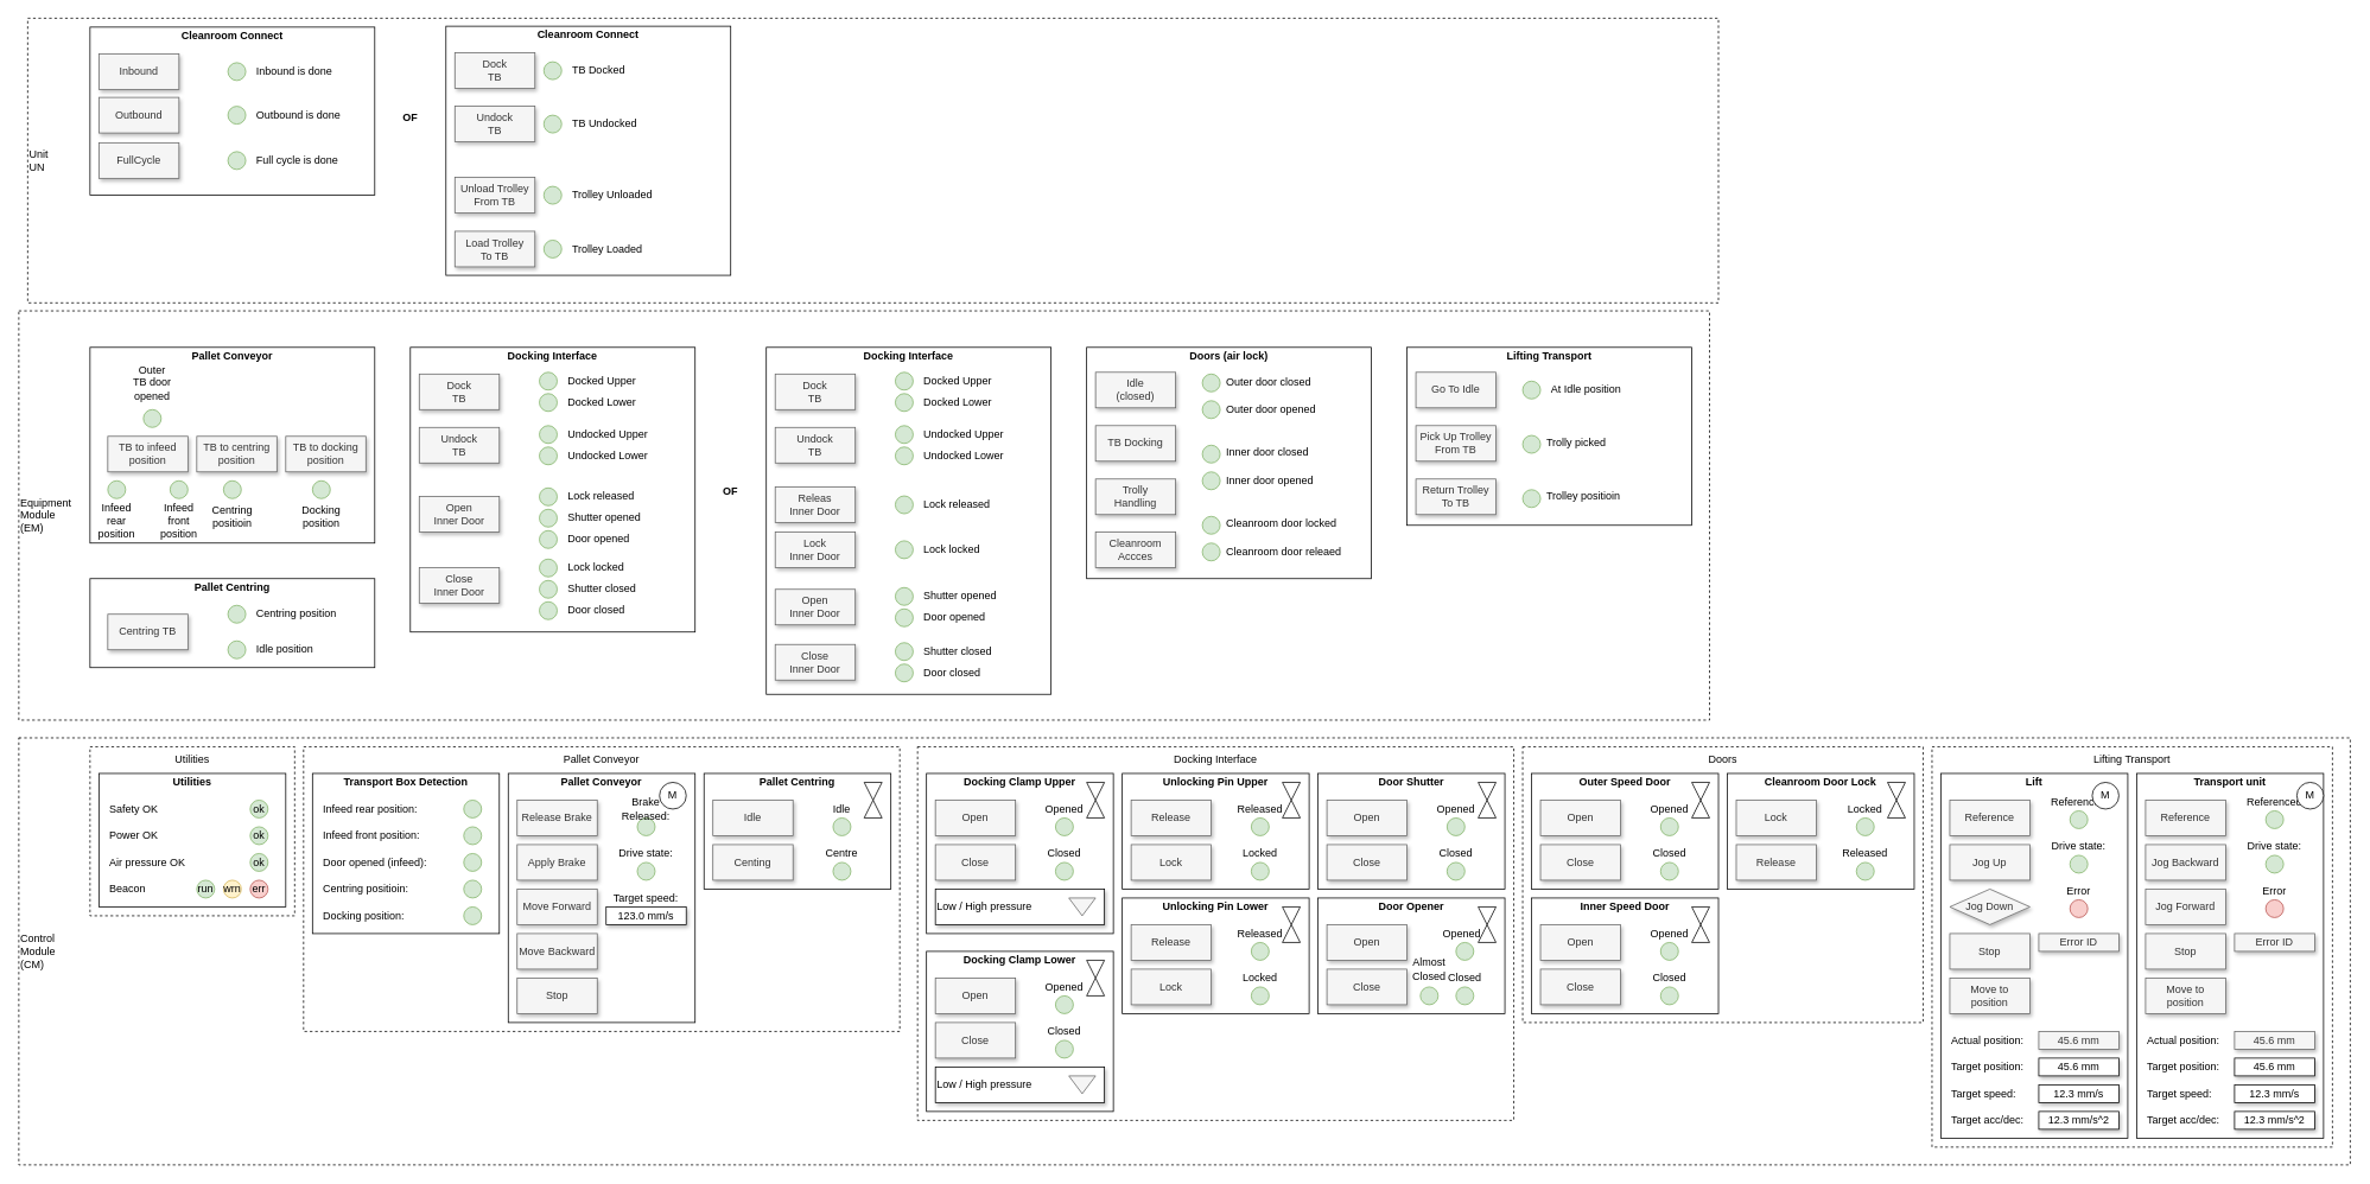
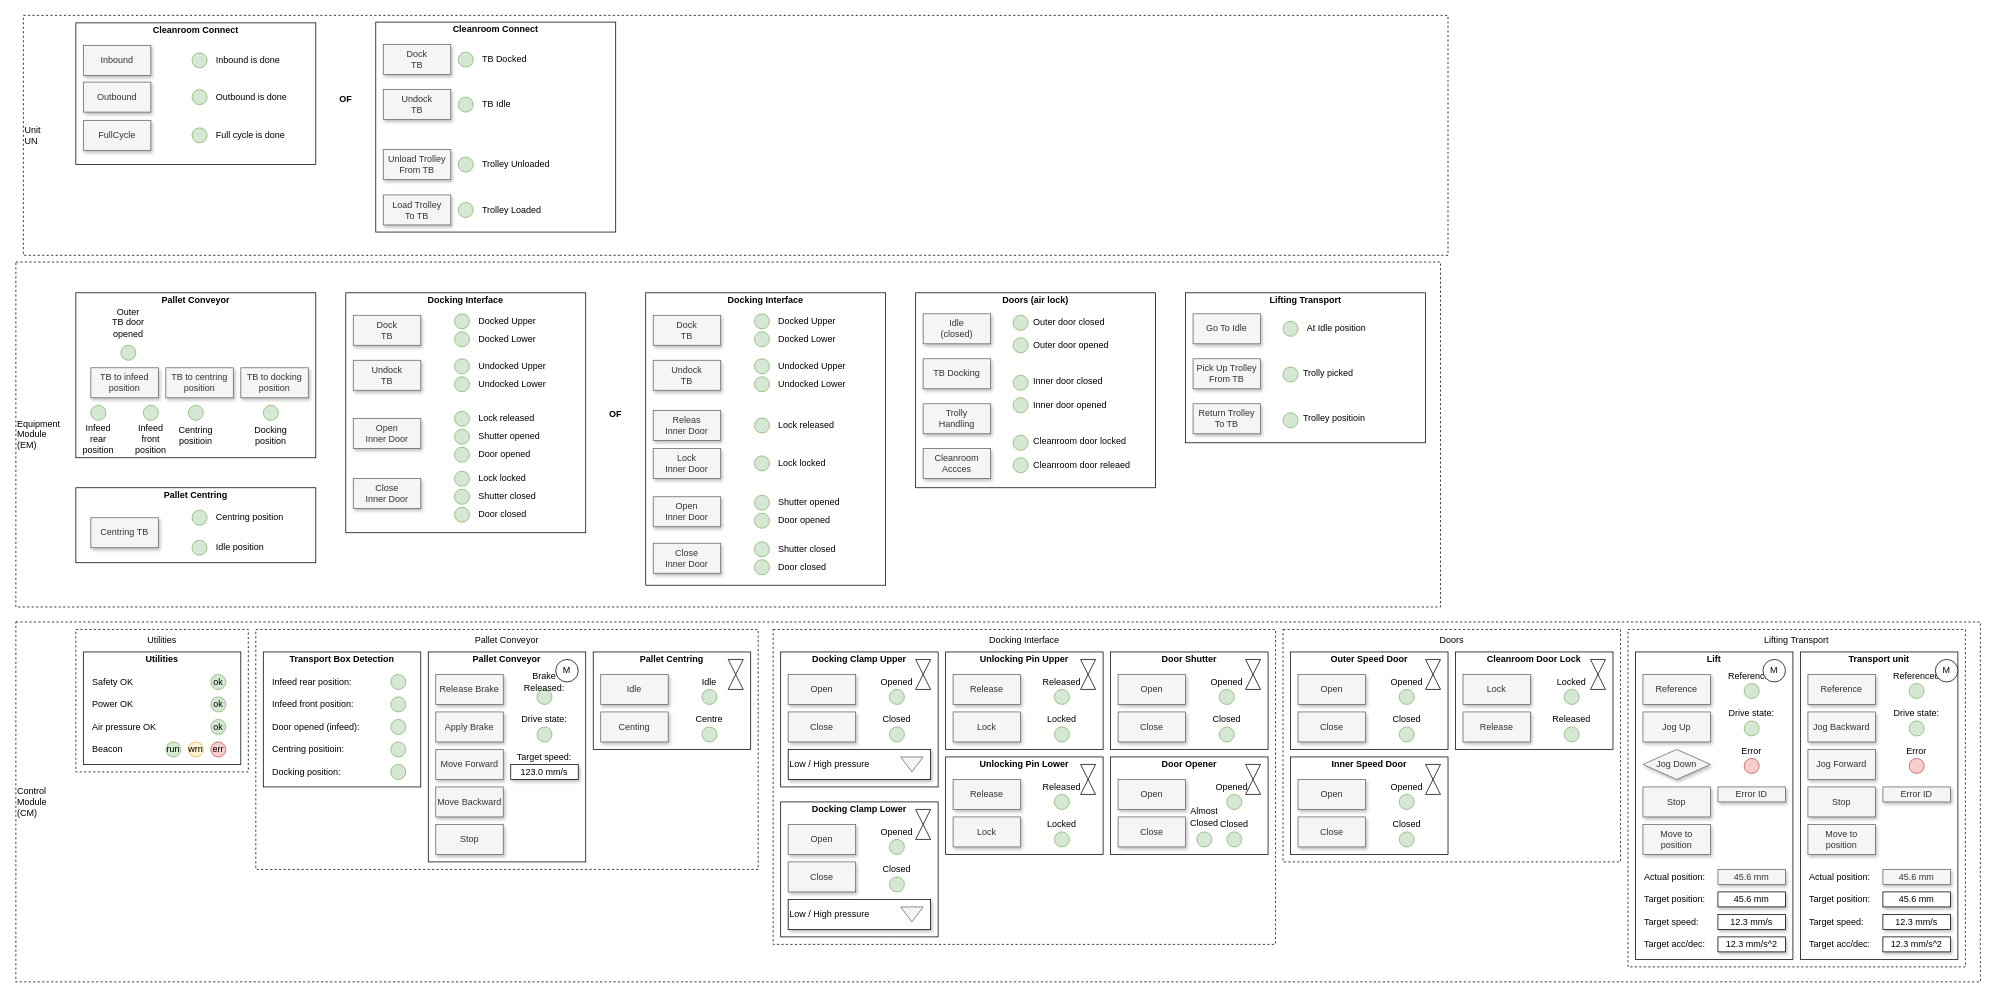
- <mxCell id="315" value="TB Undocked" style="text;html=1;align=left;verticalAlign=middle;whiteSpace=wrap;rounded=0;fontStyle=0;fillColor=none;" parent="1" vertex="1"><mxGeometry x="640" y="129" width="115" height="20" as="geometry" /></mxCell>
+ <mxCell id="315" value="TB Idle" style="text;html=1;align=left;verticalAlign=middle;whiteSpace=wrap;rounded=0;fontStyle=0;fillColor=none;" parent="1" vertex="1"><mxGeometry x="640" y="129" width="115" height="20" as="geometry" /></mxCell>
